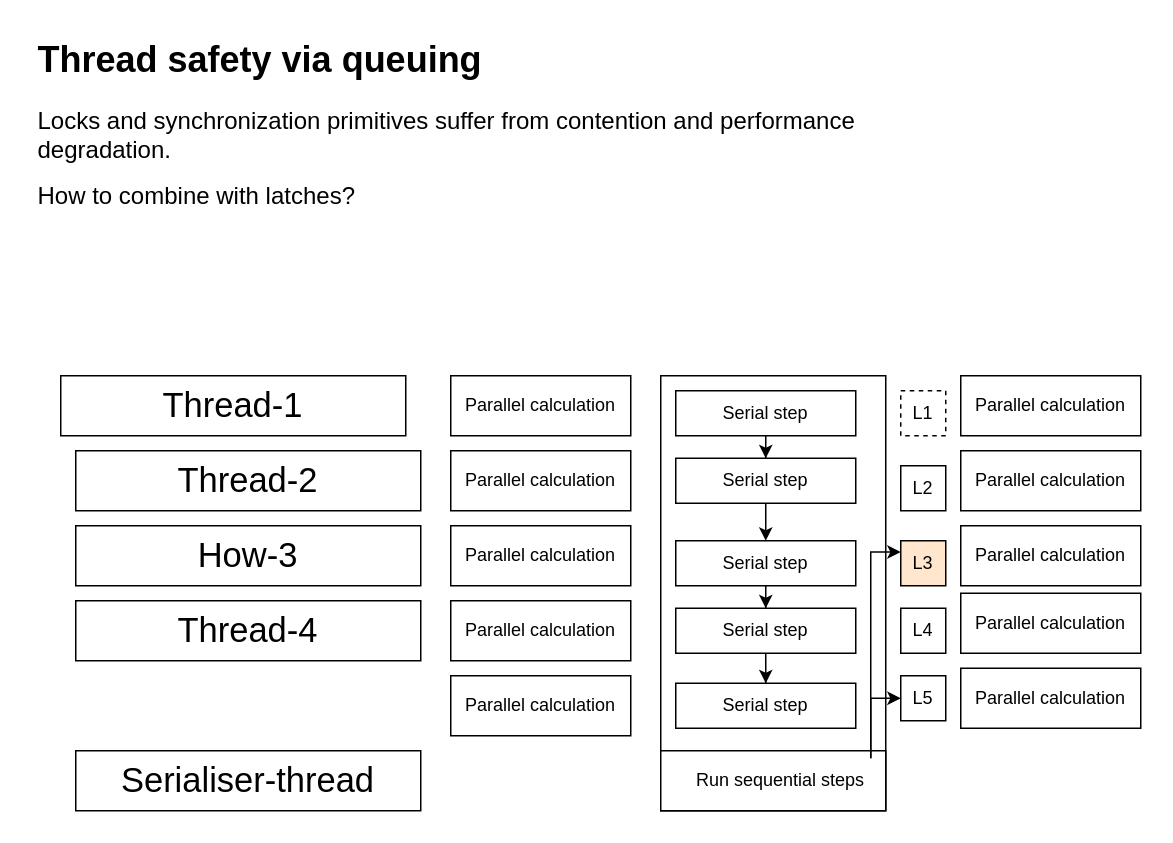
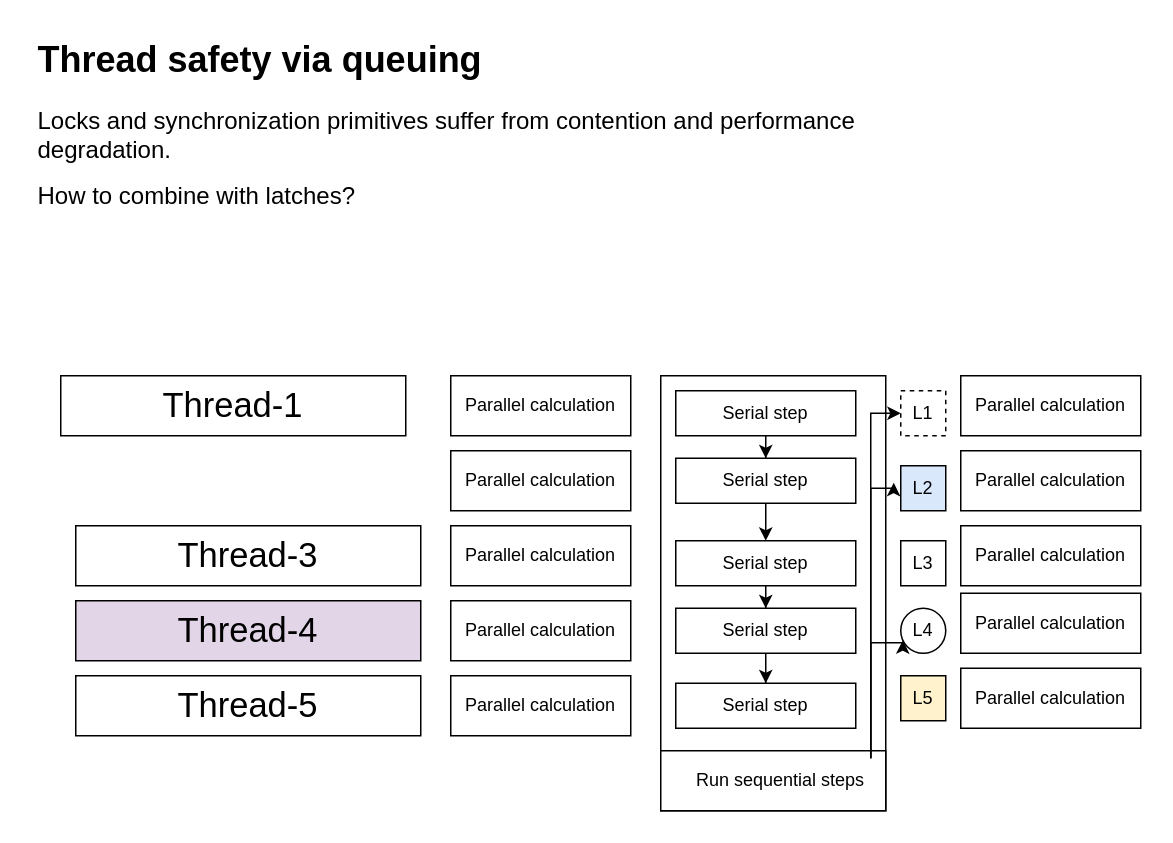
+ <mxCell id="25" style="edgeStyle=orthogonalEdgeStyle;rounded=0;orthogonalLoop=1;jettySize=auto;html=1;entryX=0;entryY=0.5;entryDx=0;entryDy=0;" edge="1" parent="1" source="30" target="36"><mxGeometry relative="1" as="geometry"><Array as="points"><mxPoint x="580" y="275" /></Array></mxGeometry></mxCell>
- <mxCell id="4" value="Thread-2" style="rounded=0;whiteSpace=wrap;html=1;fontSize=23;" vertex="1" parent="1"><mxGeometry x="50" y="300" width="230" height="40" as="geometry" /></mxCell>
+ <mxCell id="26" style="edgeStyle=orthogonalEdgeStyle;rounded=0;orthogonalLoop=1;jettySize=auto;html=1;entryX=-0.156;entryY=0.378;entryDx=0;entryDy=0;entryPerimeter=0;" edge="1" parent="1" source="30" target="37"><mxGeometry relative="1" as="geometry"><Array as="points"><mxPoint x="580" y="325" /><mxPoint x="595" y="325" /></Array></mxGeometry></mxCell>
- <mxCell id="37" value="L2" style="rounded=0;whiteSpace=wrap;html=1;" vertex="1" parent="1"><mxGeometry x="600" y="310" width="30" height="30" as="geometry" /></mxCell>
+ <mxCell id="37" value="L2" style="rounded=0;whiteSpace=wrap;html=1;fillColor=#dae8fc;" vertex="1" parent="1"><mxGeometry x="600" y="310" width="30" height="30" as="geometry" /></mxCell>
- <mxCell id="27" style="edgeStyle=orthogonalEdgeStyle;rounded=0;orthogonalLoop=1;jettySize=auto;html=1;entryX=0;entryY=0.25;entryDx=0;entryDy=0;" edge="1" parent="1" source="30" target="38"><mxGeometry relative="1" as="geometry"><Array as="points"><mxPoint x="580" y="368" /></Array></mxGeometry></mxCell>
- <mxCell id="5" value="How-3" style="rounded=0;whiteSpace=wrap;html=1;fontSize=23;" vertex="1" parent="1"><mxGeometry x="50" y="350" width="230" height="40" as="geometry" /></mxCell>
+ <mxCell id="5" value="Thread-3" style="rounded=0;whiteSpace=wrap;html=1;fontSize=23;" vertex="1" parent="1"><mxGeometry x="50" y="350" width="230" height="40" as="geometry" /></mxCell>
- <mxCell id="38" value="L3" style="rounded=0;whiteSpace=wrap;html=1;fillColor=#ffe6cc;" vertex="1" parent="1"><mxGeometry x="600" y="360" width="30" height="30" as="geometry" /></mxCell>
+ <mxCell id="38" value="L3" style="rounded=0;whiteSpace=wrap;html=1;" vertex="1" parent="1"><mxGeometry x="600" y="360" width="30" height="30" as="geometry" /></mxCell>
- <mxCell id="6" value="Thread-4" style="rounded=0;whiteSpace=wrap;html=1;fontSize=23;" vertex="1" parent="1"><mxGeometry x="50" y="400" width="230" height="40" as="geometry" /></mxCell>
+ <mxCell id="6" value="Thread-4" style="rounded=0;whiteSpace=wrap;html=1;fontSize=23;fillColor=#e1d5e7;" vertex="1" parent="1"><mxGeometry x="50" y="400" width="230" height="40" as="geometry" /></mxCell>
- <mxCell id="39" value="L4" style="rounded=0;whiteSpace=wrap;html=1;" vertex="1" parent="1"><mxGeometry x="600" y="405" width="30" height="30" as="geometry" /></mxCell>
+ <mxCell id="39" value="L4" style="ellipse;whiteSpace=wrap;html=1;" vertex="1" parent="1"><mxGeometry x="600" y="405" width="30" height="30" as="geometry" /></mxCell>
+ <mxCell id="28" style="edgeStyle=orthogonalEdgeStyle;rounded=0;orthogonalLoop=1;jettySize=auto;html=1;entryX=0;entryY=0.75;entryDx=0;entryDy=0;" edge="1" parent="1" source="30" target="39"><mxGeometry relative="1" as="geometry"><Array as="points"><mxPoint x="580" y="428" /></Array></mxGeometry></mxCell>
- <mxCell id="29" style="edgeStyle=orthogonalEdgeStyle;rounded=0;orthogonalLoop=1;jettySize=auto;html=1;entryX=0;entryY=0.5;entryDx=0;entryDy=0;" edge="1" parent="1" source="30" target="40"><mxGeometry relative="1" as="geometry"><Array as="points"><mxPoint x="580" y="465" /></Array></mxGeometry></mxCell>
- <mxCell id="40" value="L5" style="rounded=0;whiteSpace=wrap;html=1;" vertex="1" parent="1"><mxGeometry x="600" y="450" width="30" height="30" as="geometry" /></mxCell>
+ <mxCell id="40" value="L5" style="rounded=0;whiteSpace=wrap;html=1;fillColor=#fff2cc;" vertex="1" parent="1"><mxGeometry x="600" y="450" width="30" height="30" as="geometry" /></mxCell>
+ <mxCell id="7" value="Thread-5" style="rounded=0;whiteSpace=wrap;html=1;fontSize=23;" vertex="1" parent="1"><mxGeometry x="50" y="450" width="230" height="40" as="geometry" /></mxCell>
- <mxCell id="13" value="Serialiser-thread" style="rounded=0;whiteSpace=wrap;html=1;fontSize=23;" vertex="1" parent="1"><mxGeometry x="50" y="500" width="230" height="40" as="geometry" /></mxCell>
